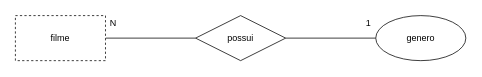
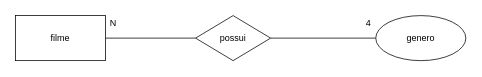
- <mxCell id="8" value="1" style="text;html=1;align=center;verticalAlign=middle;resizable=0;points=[];autosize=1;strokeColor=none;" vertex="1" parent="1"><mxGeometry x="480" y="20" width="20" height="20" as="geometry" /></mxCell>
+ <mxCell id="8" value="4" style="text;html=1;align=center;verticalAlign=middle;resizable=0;points=[];autosize=1;strokeColor=none;" vertex="1" parent="1"><mxGeometry x="480" y="20" width="20" height="20" as="geometry" /></mxCell>
- <mxCell id="5" value="filme" style="rounded=0;whiteSpace=wrap;html=1;dashed=1;" vertex="1" parent="1"><mxGeometry x="20" y="20" width="120" height="60" as="geometry" /></mxCell>
+ <mxCell id="5" value="filme" style="rounded=0;whiteSpace=wrap;html=1;" vertex="1" parent="1"><mxGeometry x="20" y="20" width="120" height="60" as="geometry" /></mxCell>
- <mxCell id="6" value="possui" style="shape=rhombus;perimeter=rhombusPerimeter;whiteSpace=wrap;html=1;align=center;strokeWidth=1;" vertex="1" parent="1"><mxGeometry x="260" y="20" width="120" height="60" as="geometry" /></mxCell>
+ <mxCell id="6" value="possui" style="shape=rhombus;perimeter=rhombusPerimeter;whiteSpace=wrap;html=1;align=center;strokeWidth=1;" vertex="1" parent="1"><mxGeometry x="260" y="20" width="100" height="60" as="geometry" /></mxCell>
